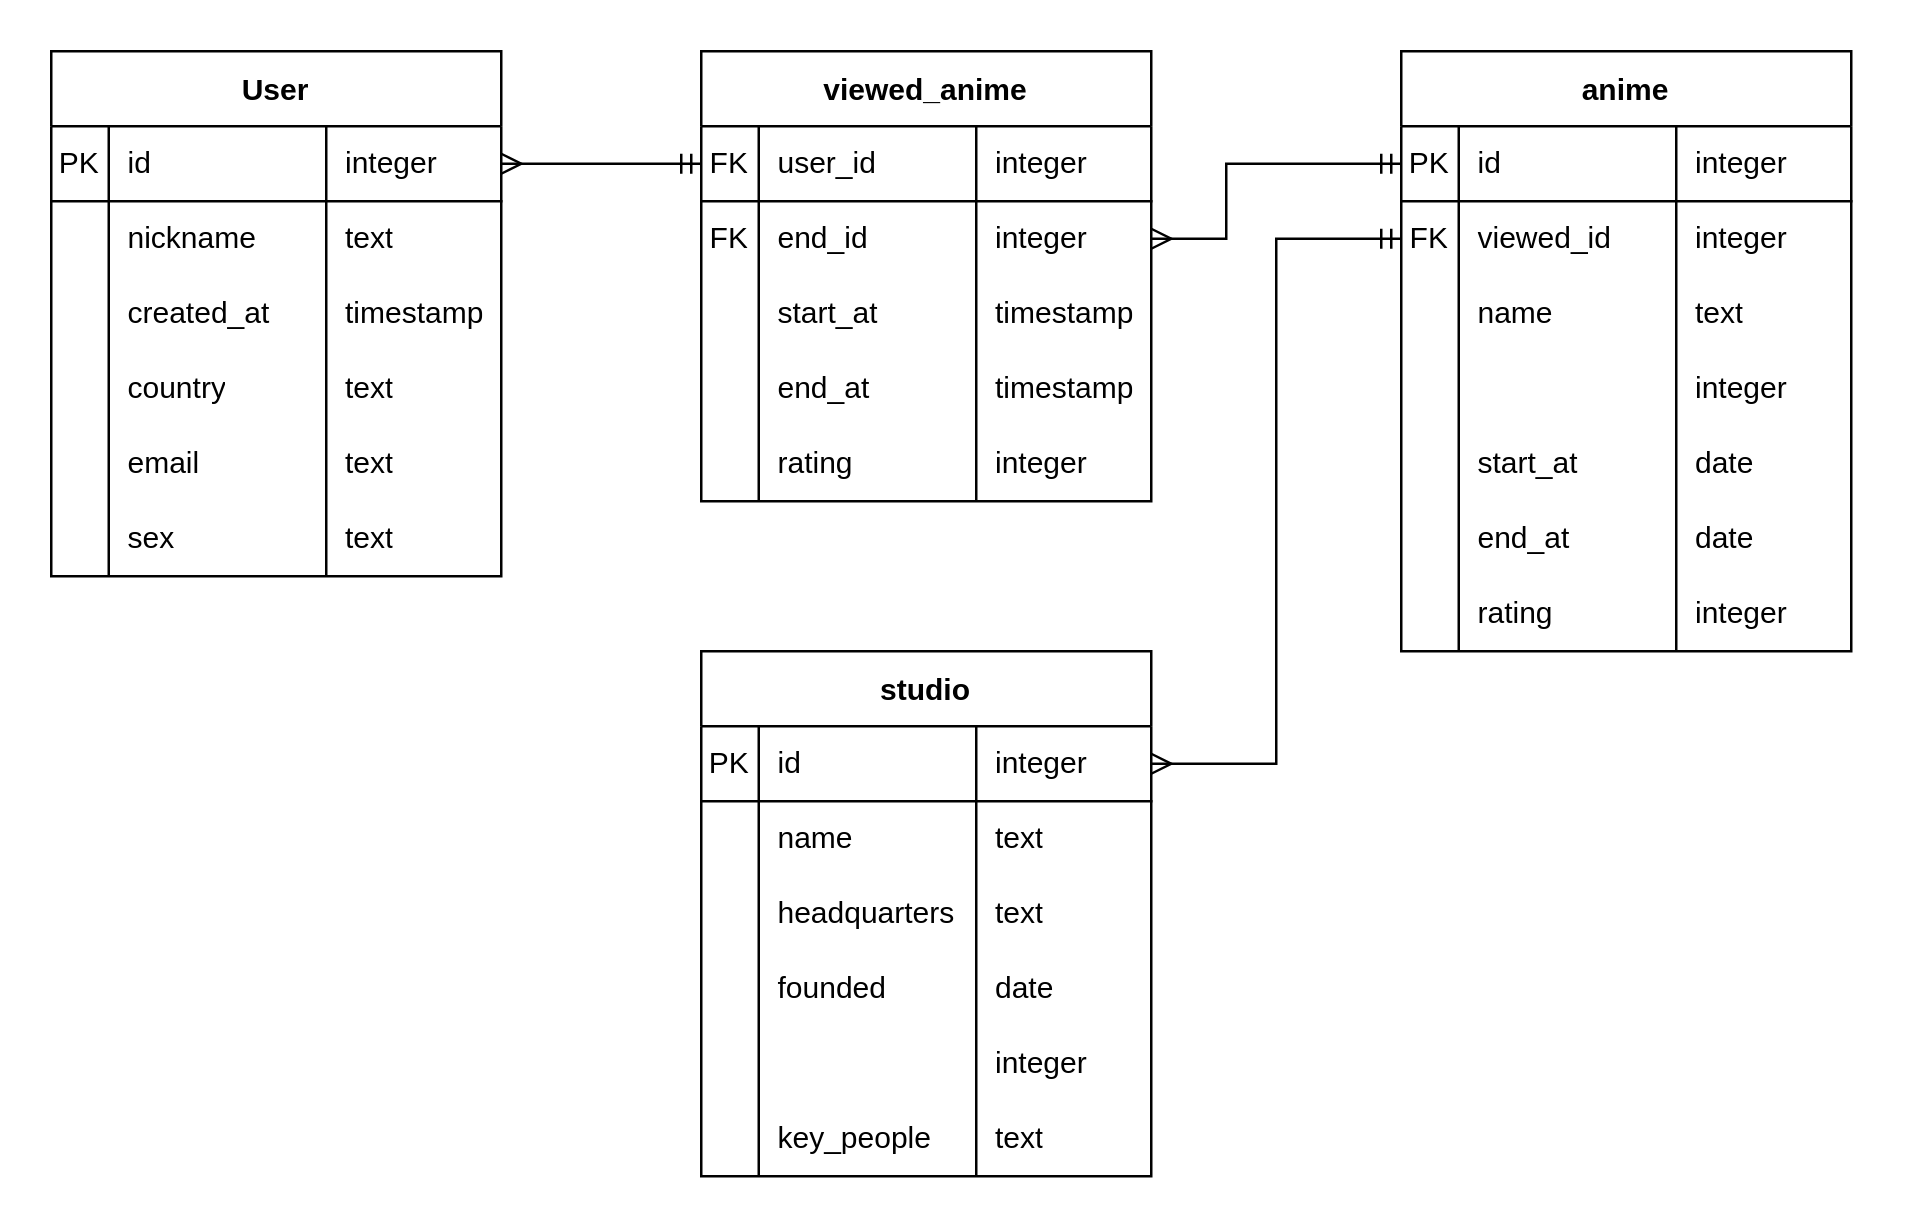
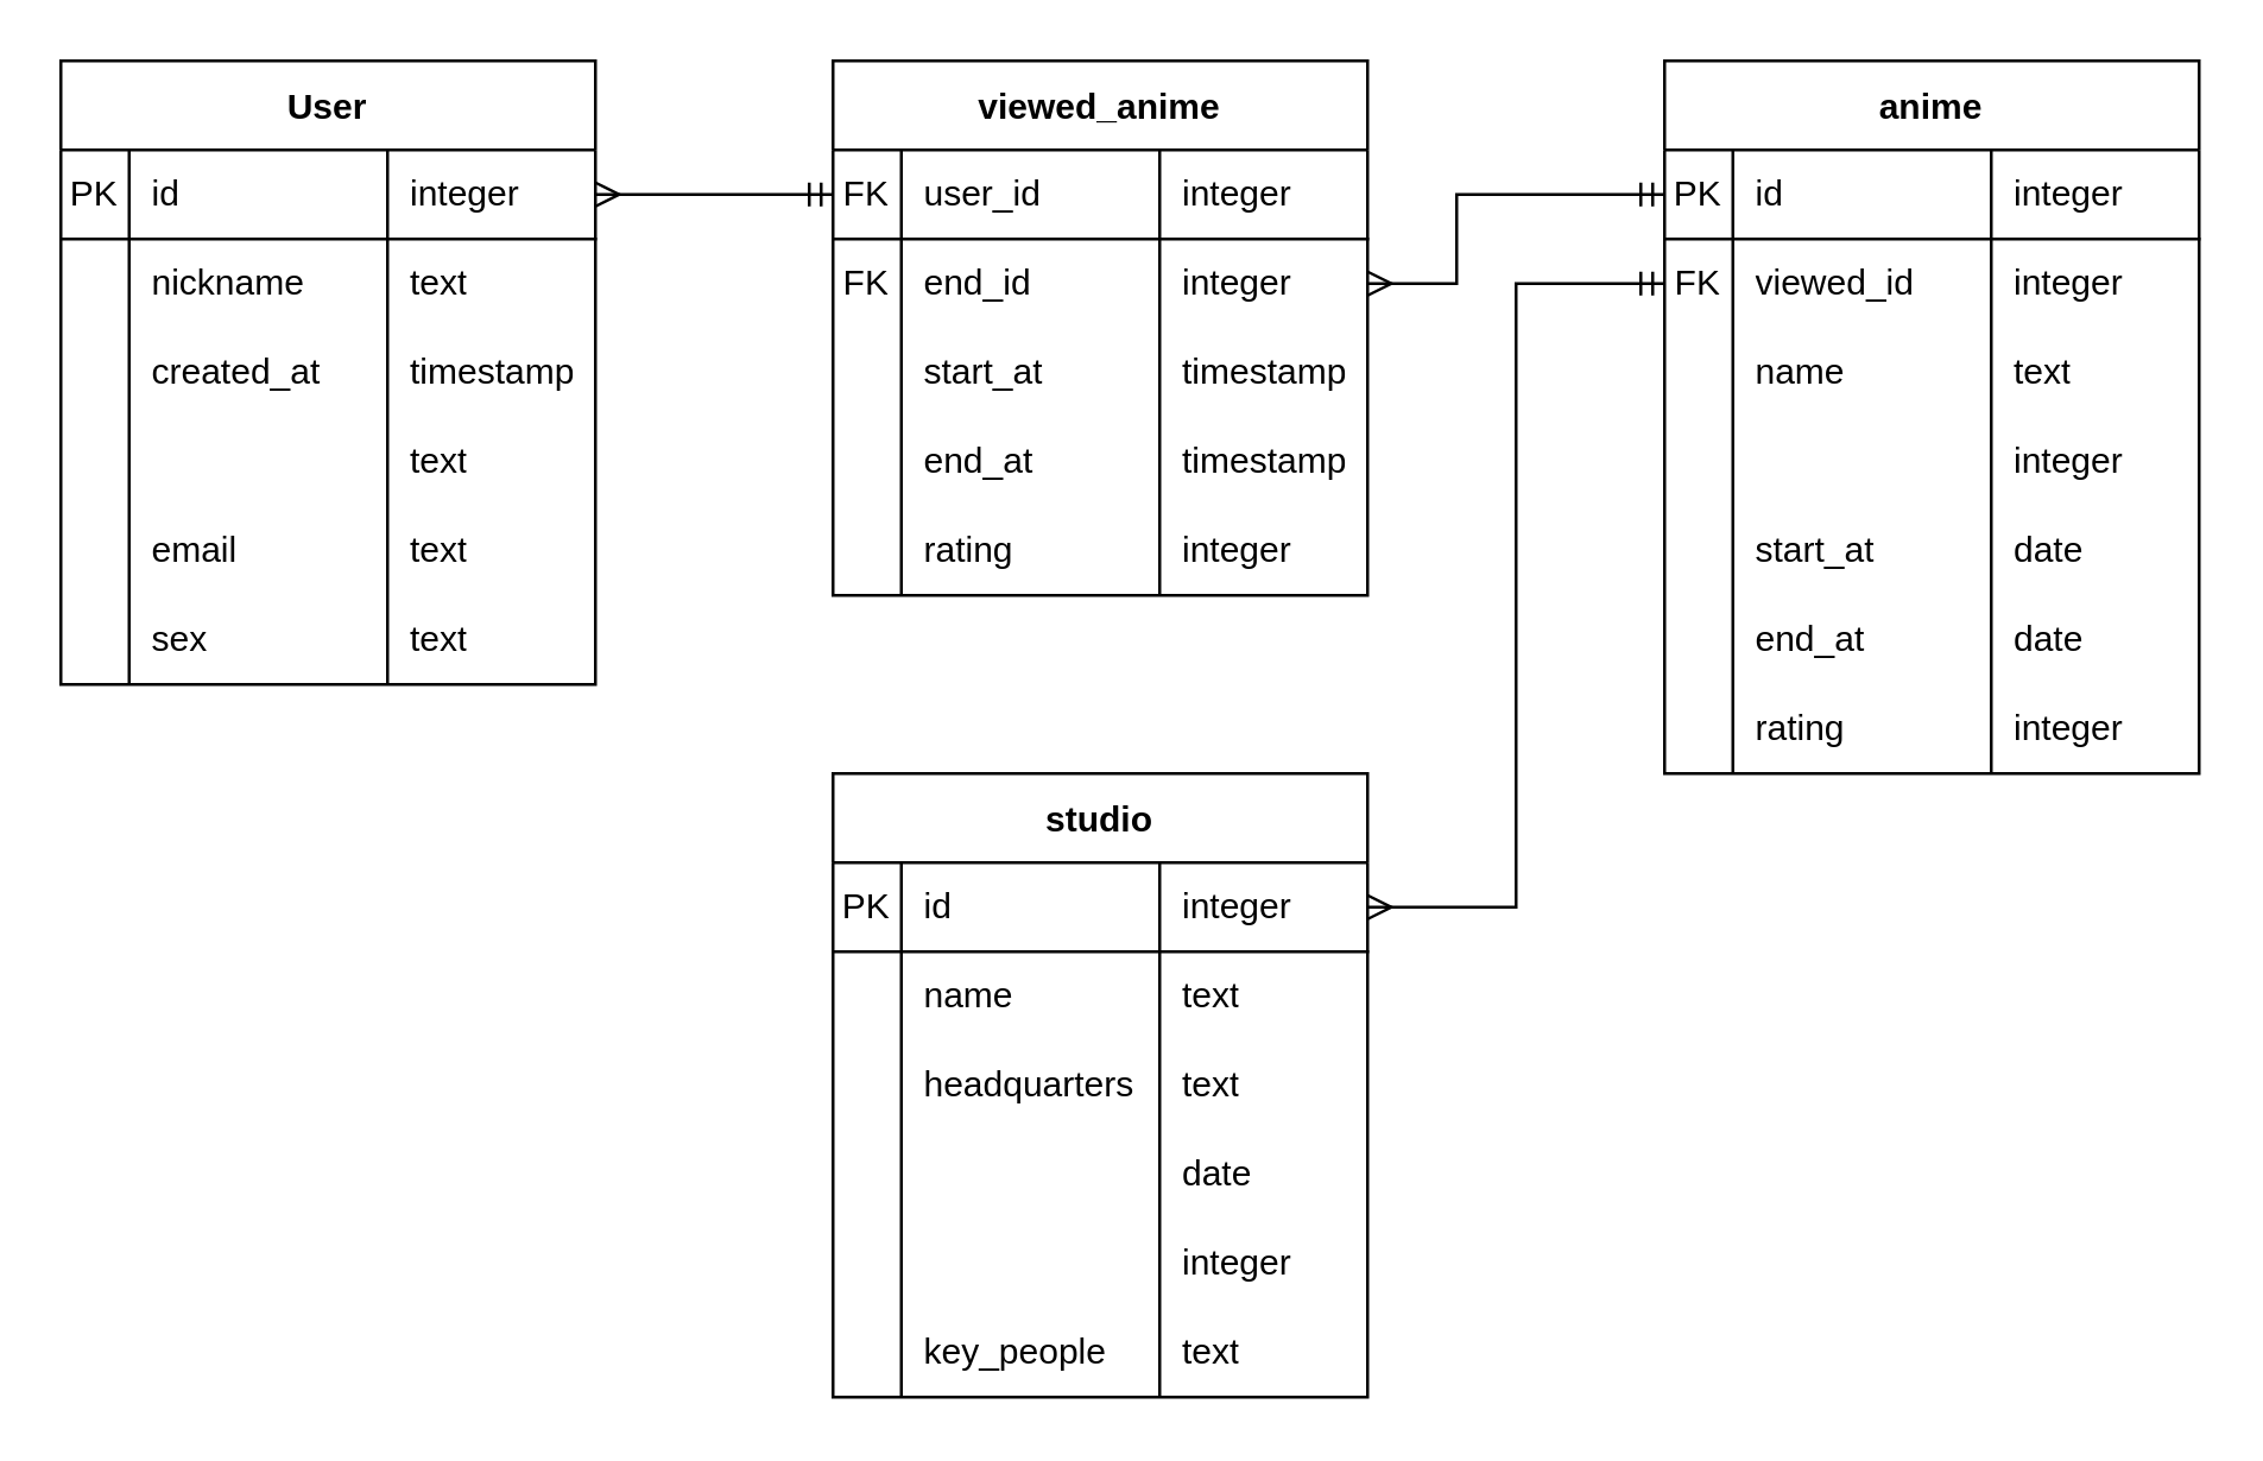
- <mxCell id="17" value="country" style="shape=partialRectangle;html=1;whiteSpace=wrap;connectable=0;fillColor=none;top=0;left=0;bottom=0;right=0;align=left;spacingLeft=6;overflow=hidden;pointerEvents=1;rounded=0;strokeWidth=1;" vertex="1" parent="15"><mxGeometry x="23" width="87" height="30" as="geometry"><mxRectangle width="87" height="30" as="alternateBounds" /></mxGeometry></mxCell>
- <mxCell id="42" value="founded" style="shape=partialRectangle;html=1;whiteSpace=wrap;connectable=0;fillColor=none;top=0;left=0;bottom=0;right=0;align=left;spacingLeft=6;overflow=hidden;pointerEvents=1;rounded=0;strokeWidth=1;" vertex="1" parent="40"><mxGeometry x="23" width="87" height="30" as="geometry"><mxRectangle width="87" height="30" as="alternateBounds" /></mxGeometry></mxCell>
